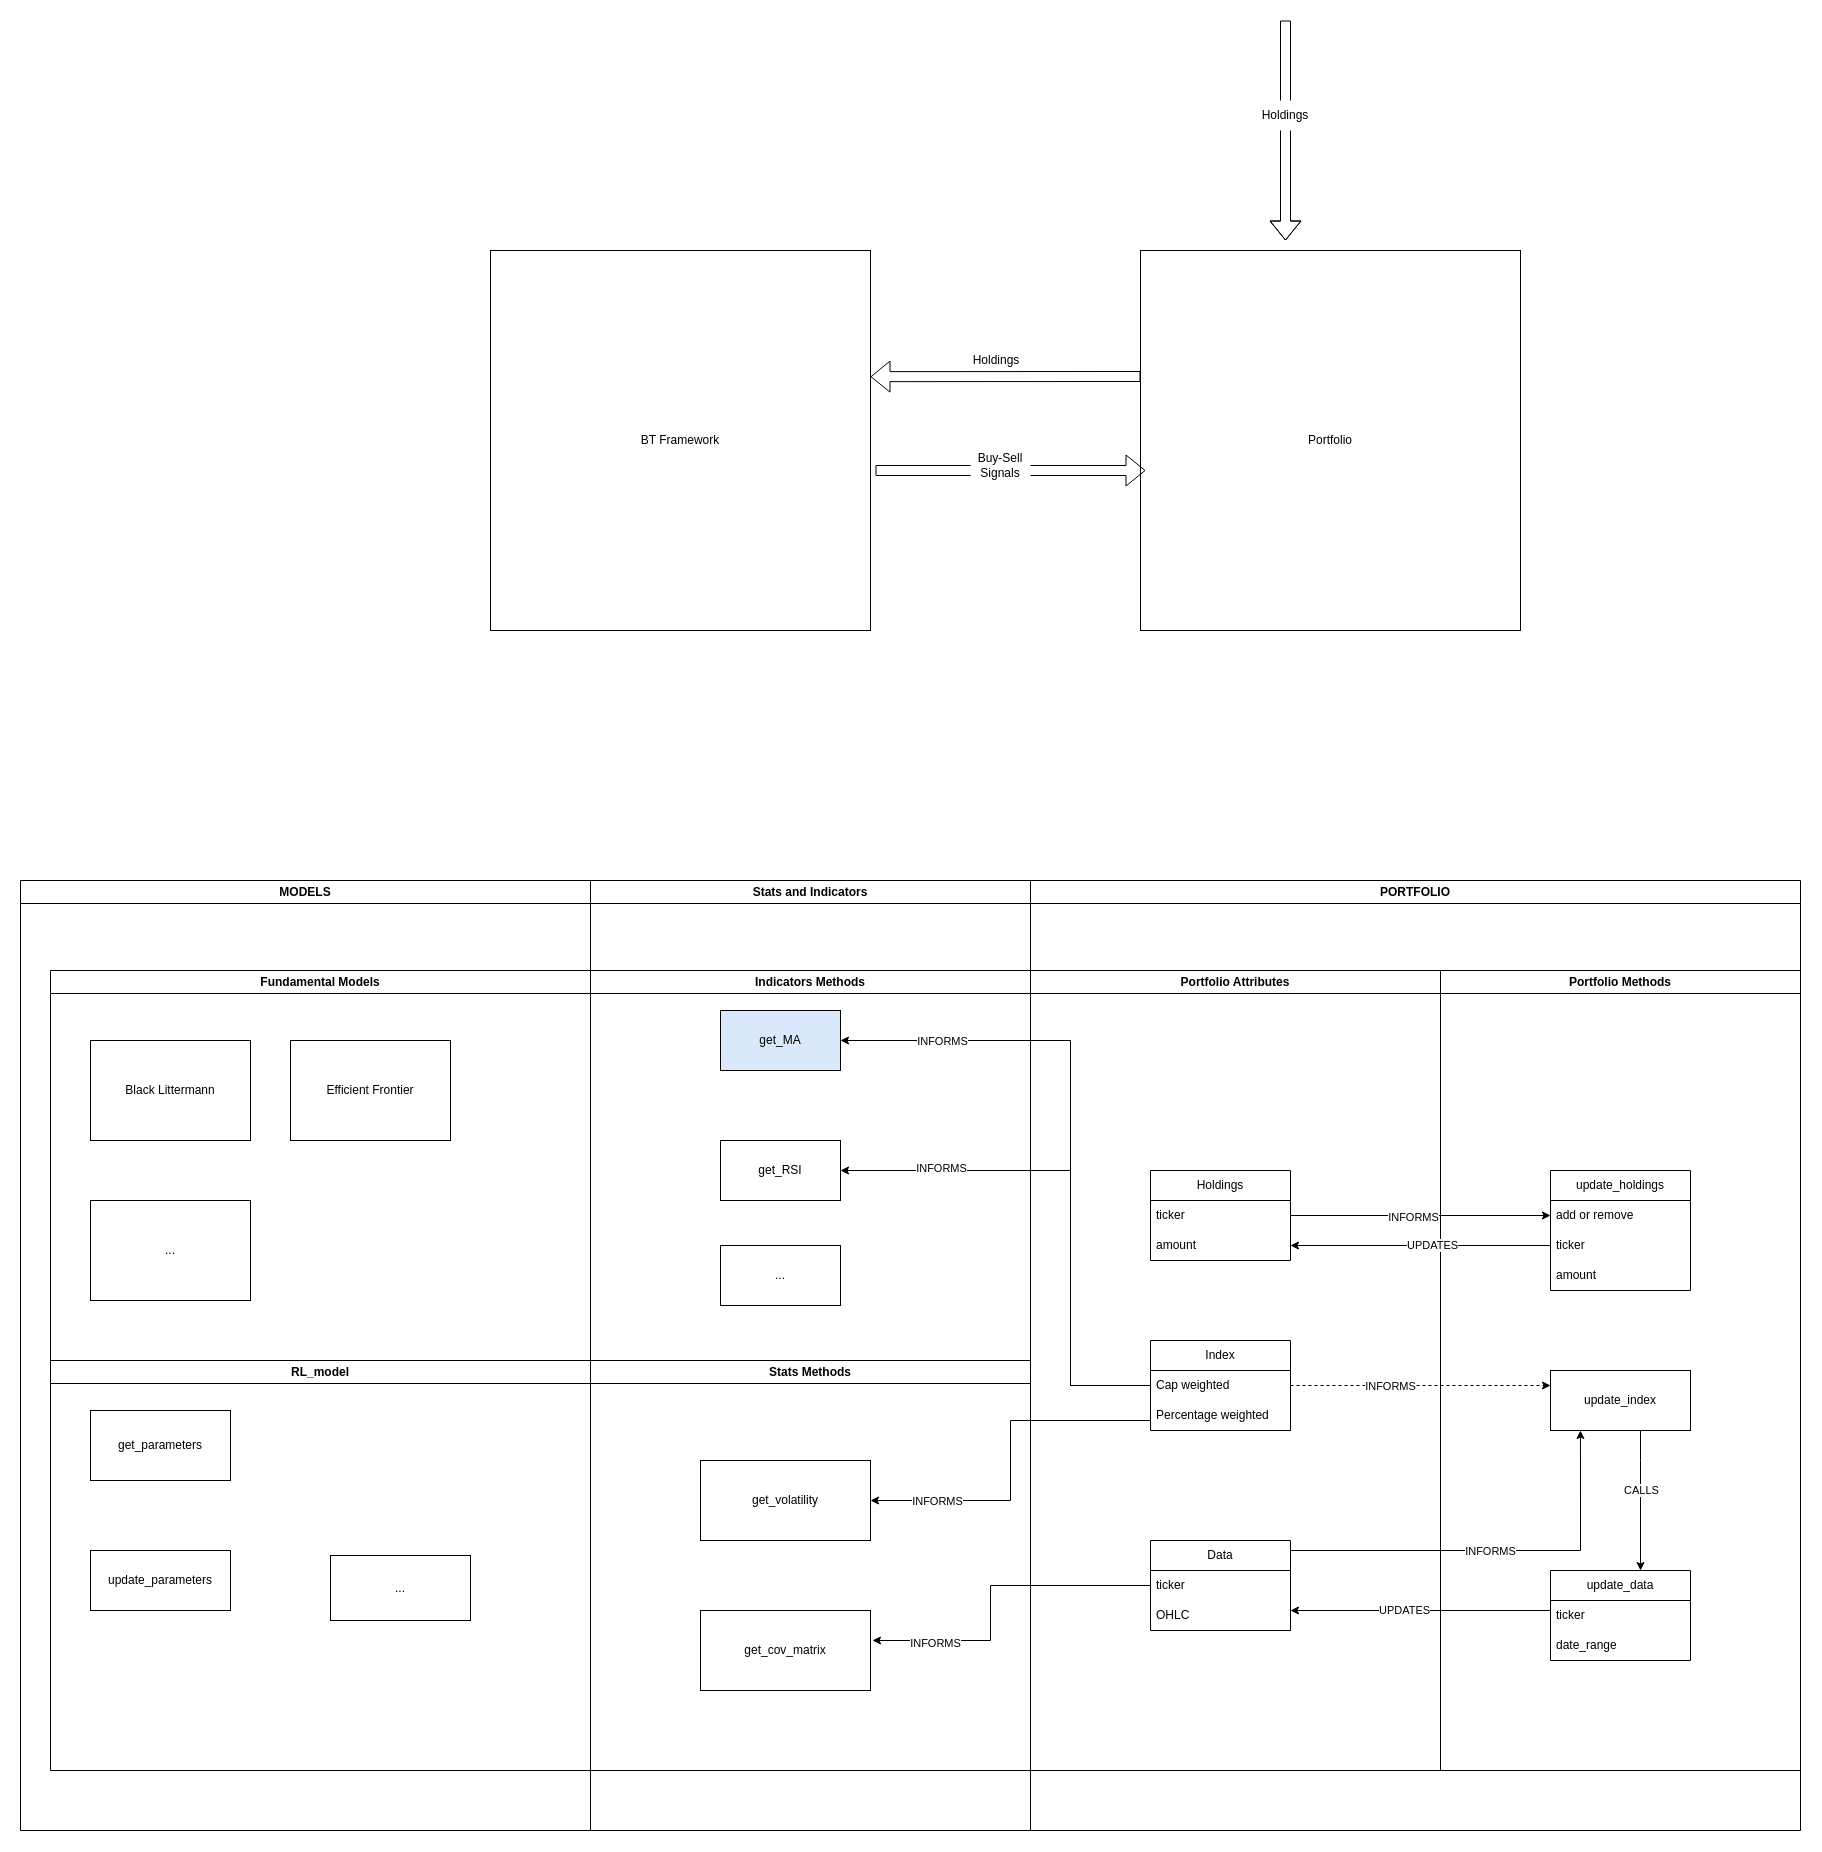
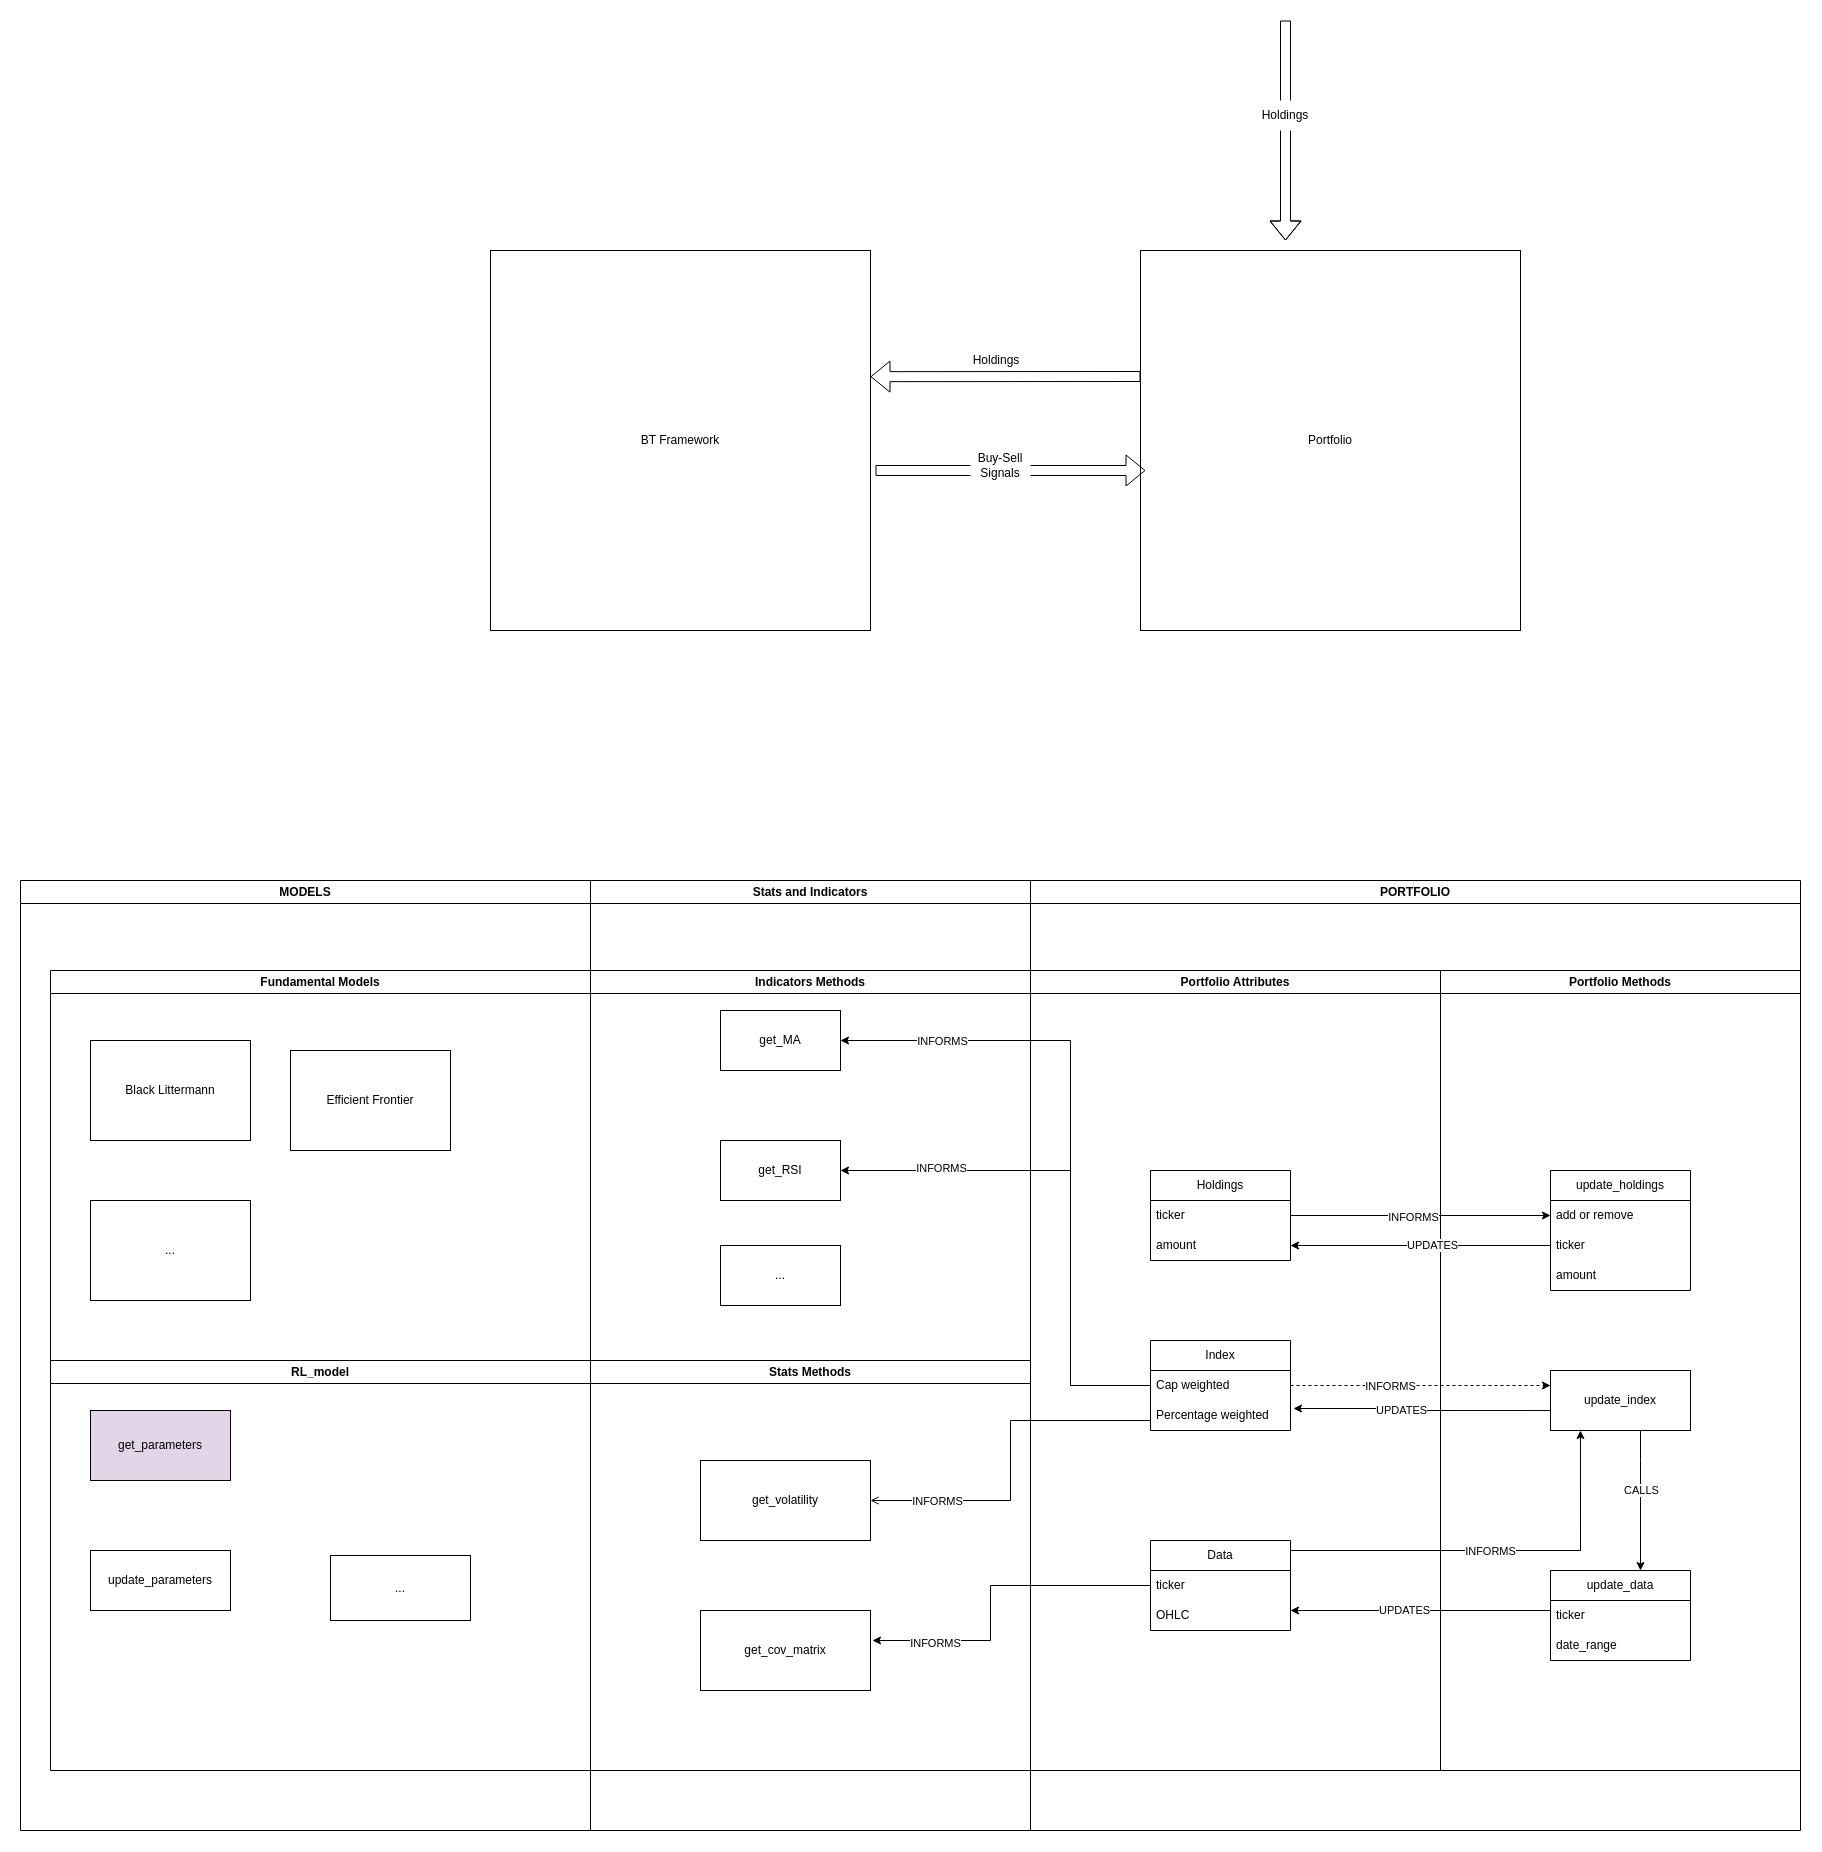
- <mxCell id="57" value="get_MA" style="rounded=0;whiteSpace=wrap;html=1;fillColor=#dae8fc;" vertex="1" parent="56"><mxGeometry x="130" y="40" width="120" height="60" as="geometry" /></mxCell>
+ <mxCell id="57" value="get_MA" style="rounded=0;whiteSpace=wrap;html=1;" vertex="1" parent="56"><mxGeometry x="130" y="40" width="120" height="60" as="geometry" /></mxCell>
- <mxCell id="12" value="Efficient Frontier" style="rounded=0;whiteSpace=wrap;html=1;" vertex="1" parent="10"><mxGeometry x="240" y="70" width="160" height="100" as="geometry" /></mxCell>
+ <mxCell id="12" value="Efficient Frontier" style="rounded=0;whiteSpace=wrap;html=1;" vertex="1" parent="10"><mxGeometry x="240" y="80" width="160" height="100" as="geometry" /></mxCell>
+ <mxCell id="42" style="edgeStyle=orthogonalEdgeStyle;rounded=0;orthogonalLoop=1;jettySize=auto;html=1;entryX=1.021;entryY=0.267;entryDx=0;entryDy=0;exitX=0;exitY=0.667;exitDx=0;exitDy=0;exitPerimeter=0;entryPerimeter=0;" edge="1" parent="16" source="32" target="23"><mxGeometry relative="1" as="geometry"><mxPoint x="300.98" y="499" as="targetPoint" /></mxGeometry></mxCell>
+ <mxCell id="43" value="UPDATES" style="edgeLabel;html=1;align=center;verticalAlign=middle;resizable=0;points=[];" vertex="1" connectable="0" parent="42"><mxGeometry x="0.175" y="1" relative="1" as="geometry"><mxPoint as="offset" /></mxGeometry></mxCell>
- <mxCell id="14" value="get_parameters" style="rounded=0;whiteSpace=wrap;html=1;" vertex="1" parent="13"><mxGeometry x="40" y="50" width="140" height="70" as="geometry" /></mxCell>
+ <mxCell id="14" value="get_parameters" style="rounded=0;whiteSpace=wrap;html=1;fillColor=#e1d5e7;" vertex="1" parent="13"><mxGeometry x="40" y="50" width="140" height="70" as="geometry" /></mxCell>
- <mxCell id="67" style="edgeStyle=orthogonalEdgeStyle;rounded=0;orthogonalLoop=1;jettySize=auto;html=1;entryX=1;entryY=0.5;entryDx=0;entryDy=0;" edge="1" parent="1" source="21" target="55"><mxGeometry relative="1" as="geometry"><Array as="points"><mxPoint x="1010" y="1420" /><mxPoint x="1010" y="1500" /></Array></mxGeometry></mxCell>
+ <mxCell id="67" style="edgeStyle=orthogonalEdgeStyle;rounded=0;orthogonalLoop=1;jettySize=auto;html=1;entryX=1;entryY=0.5;entryDx=0;entryDy=0;endArrow=open;" edge="1" parent="1" source="21" target="55"><mxGeometry relative="1" as="geometry"><Array as="points"><mxPoint x="1010" y="1420" /><mxPoint x="1010" y="1500" /></Array></mxGeometry></mxCell>
